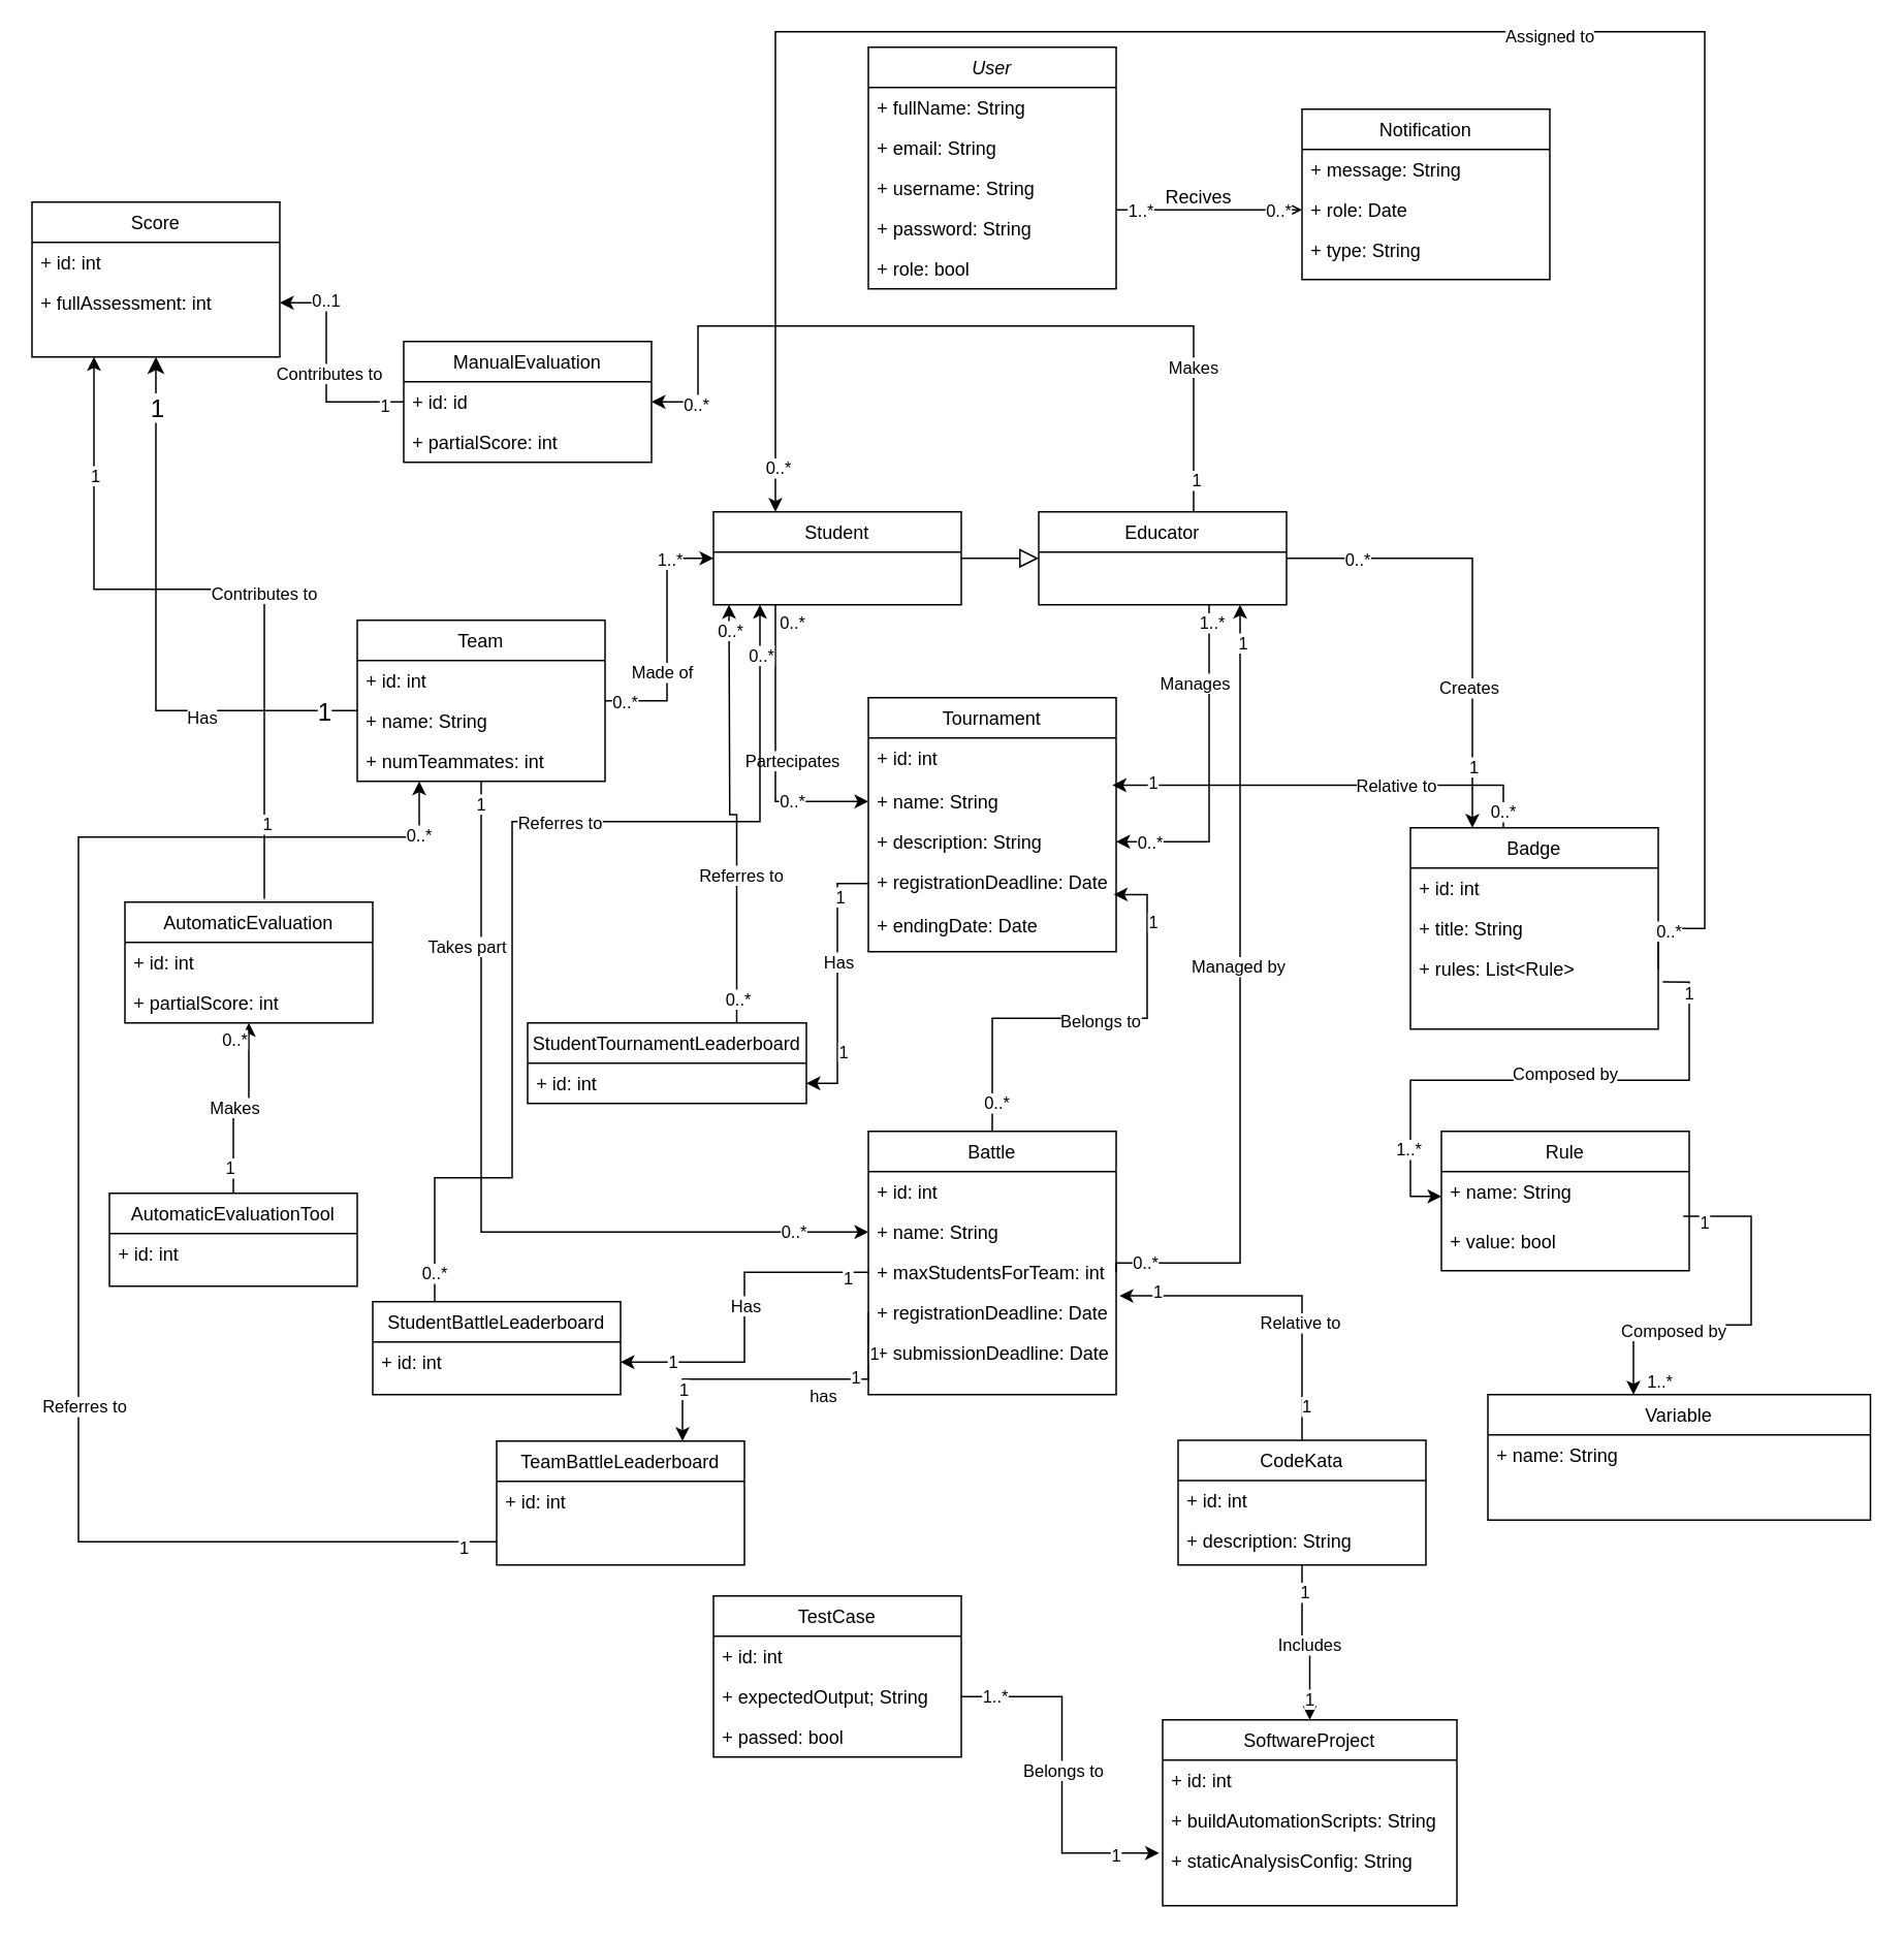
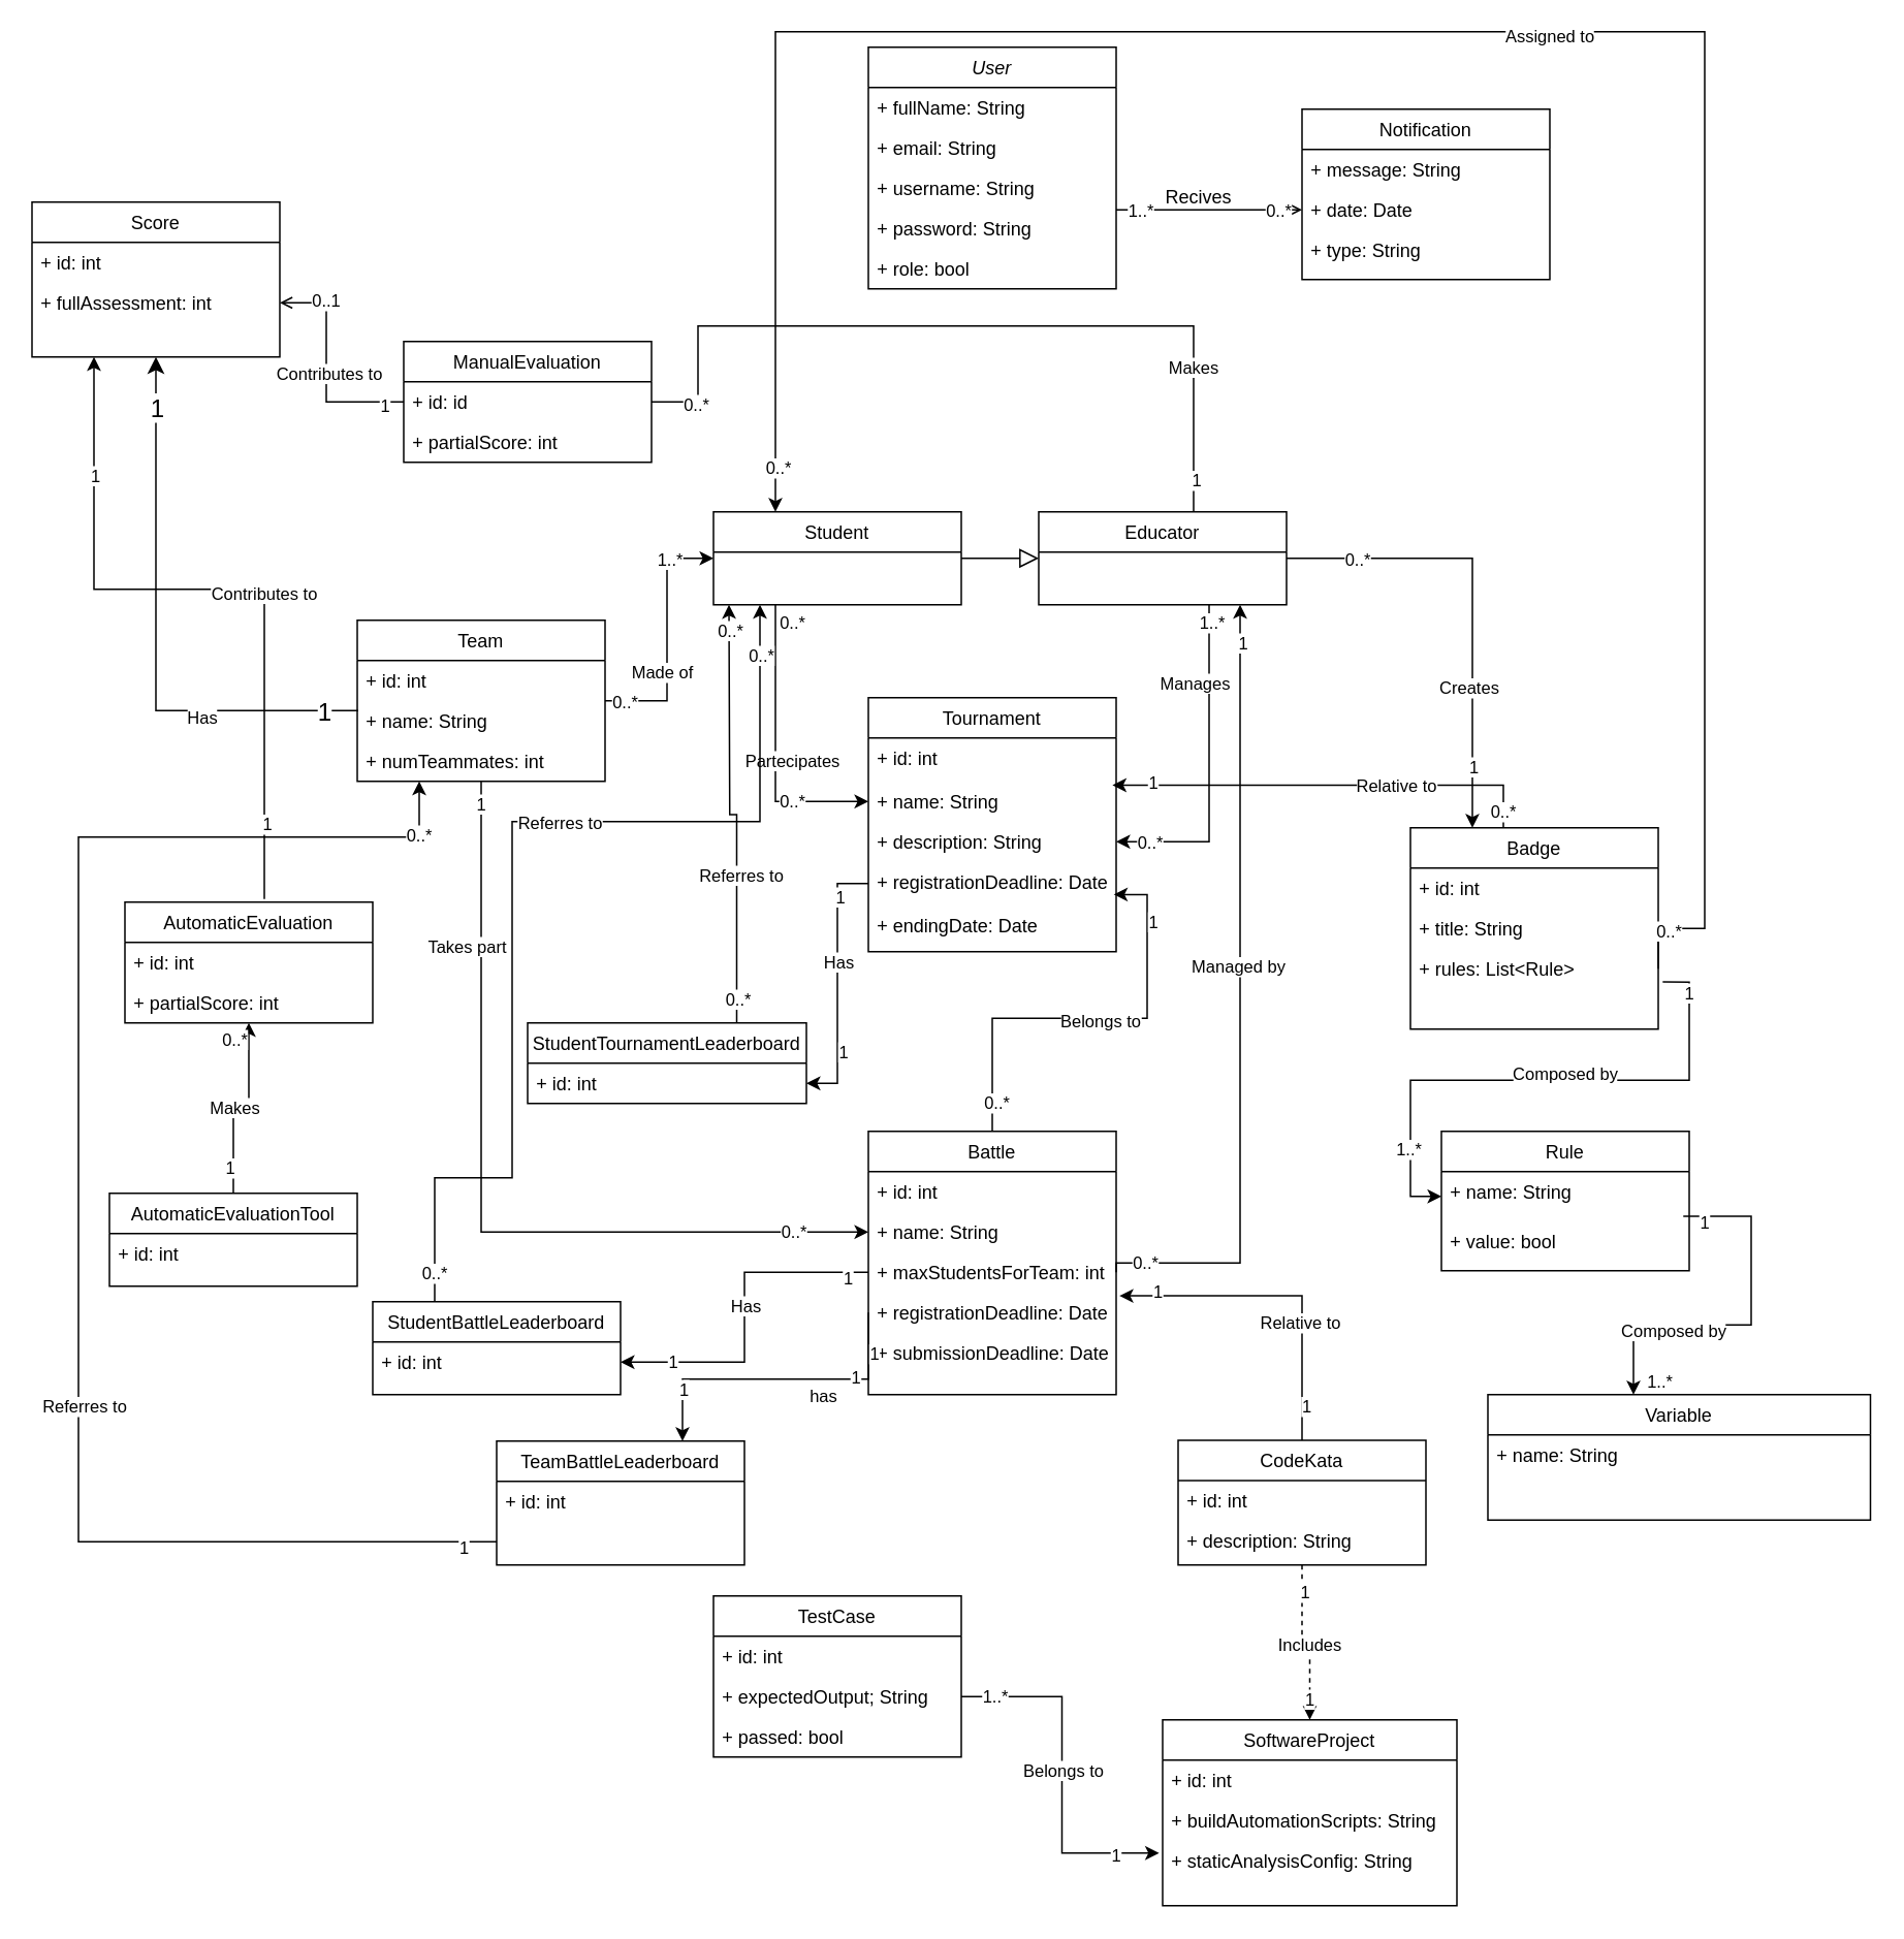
- <mxCell id="41" value="+ role: Date" style="text;align=left;verticalAlign=top;spacingLeft=4;spacingRight=4;overflow=hidden;rotatable=0;points=[[0,0.5],[1,0.5]];portConstraint=eastwest;" parent="39" vertex="1"><mxGeometry y="52" width="160" height="26" as="geometry" /></mxCell>
+ <mxCell id="41" value="+ date: Date" style="text;align=left;verticalAlign=top;spacingLeft=4;spacingRight=4;overflow=hidden;rotatable=0;points=[[0,0.5],[1,0.5]];portConstraint=eastwest;" parent="39" vertex="1"><mxGeometry y="52" width="160" height="26" as="geometry" /></mxCell>
- <mxCell id="136" style="edgeStyle=orthogonalEdgeStyle;rounded=0;orthogonalLoop=1;jettySize=auto;html=1;entryX=1;entryY=0.5;entryDx=0;entryDy=0;" parent="1" source="134" target="160" edge="1"><mxGeometry relative="1" as="geometry"><Array as="points"><mxPoint x="210" y="259" /><mxPoint x="210" y="195" /></Array></mxGeometry></mxCell>
+ <mxCell id="136" style="edgeStyle=orthogonalEdgeStyle;rounded=0;orthogonalLoop=1;jettySize=auto;html=1;entryX=1;entryY=0.5;entryDx=0;entryDy=0;endArrow=open;" parent="1" source="134" target="160" edge="1"><mxGeometry relative="1" as="geometry"><Array as="points"><mxPoint x="210" y="259" /><mxPoint x="210" y="195" /></Array></mxGeometry></mxCell>
- <mxCell id="30" style="edgeStyle=orthogonalEdgeStyle;rounded=0;orthogonalLoop=1;jettySize=auto;html=1;entryX=1;entryY=0.5;entryDx=0;entryDy=0;" parent="1" source="34" target="134" edge="1"><mxGeometry relative="1" as="geometry"><Array as="points"><mxPoint x="770" y="210" /><mxPoint x="450" y="210" /><mxPoint x="450" y="259" /></Array></mxGeometry></mxCell>
+ <mxCell id="30" style="edgeStyle=orthogonalEdgeStyle;rounded=0;orthogonalLoop=1;jettySize=auto;html=1;entryX=1;entryY=0.5;entryDx=0;entryDy=0;endArrow=none;" parent="1" source="34" target="134" edge="1"><mxGeometry relative="1" as="geometry"><Array as="points"><mxPoint x="770" y="210" /><mxPoint x="450" y="210" /><mxPoint x="450" y="259" /></Array></mxGeometry></mxCell>
- <mxCell id="74" style="edgeStyle=orthogonalEdgeStyle;rounded=0;orthogonalLoop=1;jettySize=auto;html=1;entryX=0.5;entryY=0;entryDx=0;entryDy=0;" parent="1" source="82" target="85" edge="1"><mxGeometry relative="1" as="geometry" /></mxCell>
+ <mxCell id="74" style="edgeStyle=orthogonalEdgeStyle;rounded=0;orthogonalLoop=1;jettySize=auto;html=1;entryX=0.5;entryY=0;entryDx=0;entryDy=0;dashed=1;" parent="1" source="82" target="85" edge="1"><mxGeometry relative="1" as="geometry" /></mxCell>
